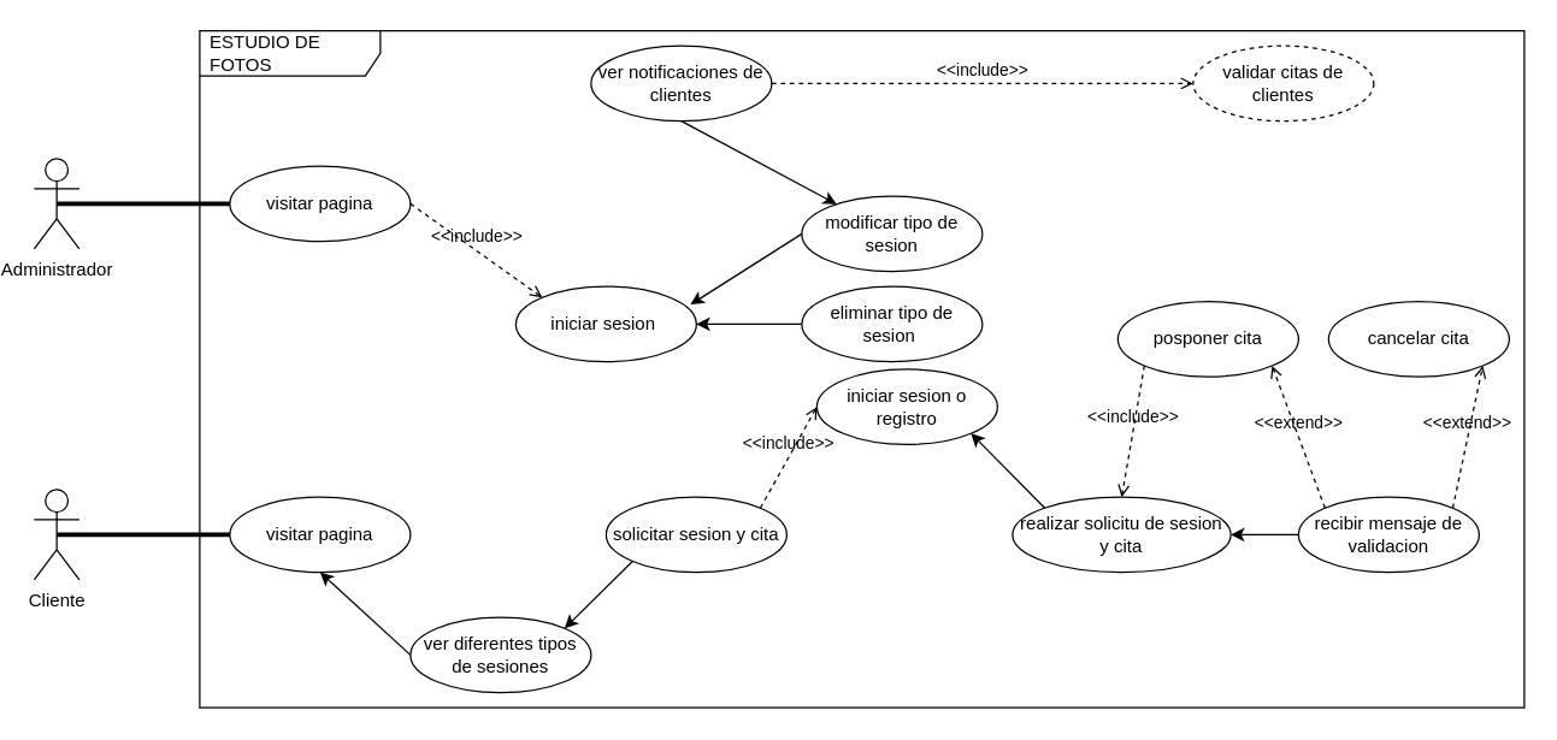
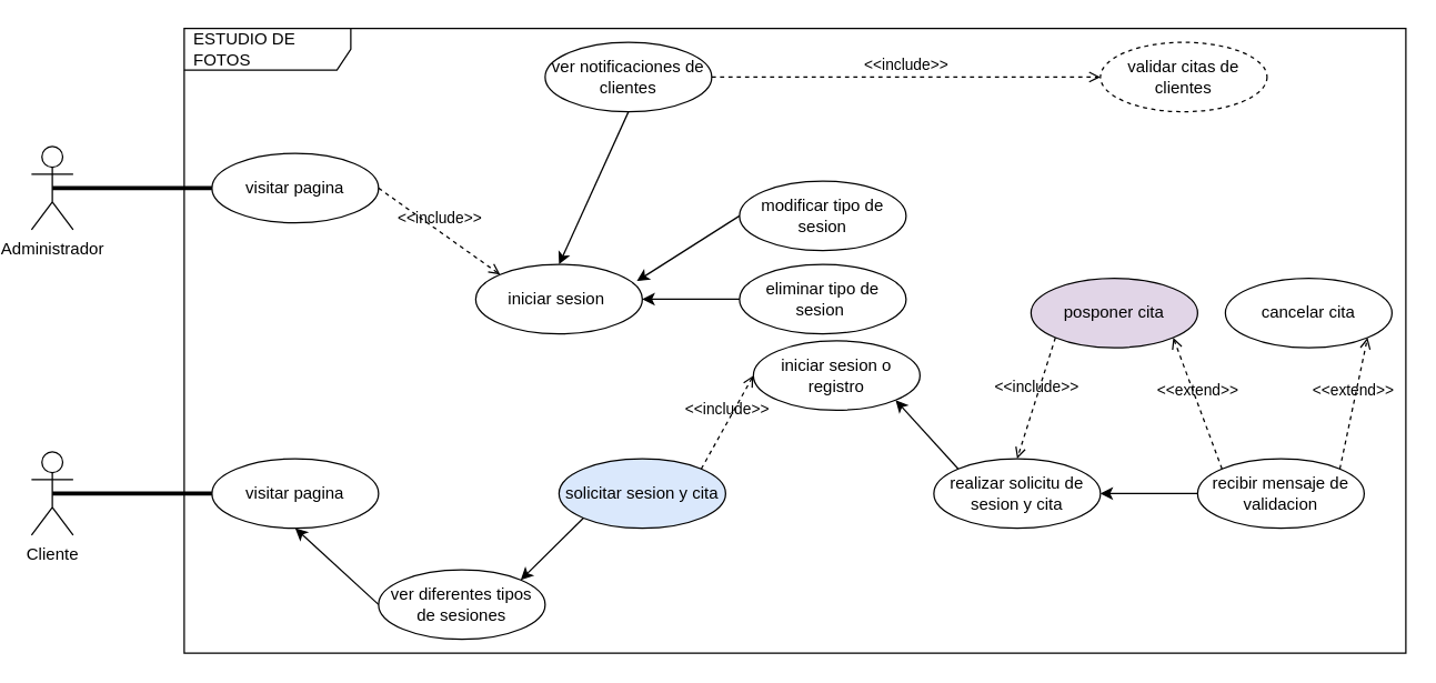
- <mxCell id="27" value="" style="edgeStyle=none;html=1;exitX=0.5;exitY=1;exitDx=0;exitDy=0;" edge="1" parent="1" source="13" target="11"><mxGeometry relative="1" as="geometry"><mxPoint x="455.144" y="99.998" as="sourcePoint" /><mxPoint x="409.996" y="144.642" as="targetPoint" /></mxGeometry></mxCell>
+ <mxCell id="27" value="" style="edgeStyle=none;html=1;entryX=0.5;entryY=0;entryDx=0;entryDy=0;exitX=0.5;exitY=1;exitDx=0;exitDy=0;" edge="1" parent="1" source="13" target="6"><mxGeometry relative="1" as="geometry"><mxPoint x="455.144" y="99.998" as="sourcePoint" /><mxPoint x="409.996" y="144.642" as="targetPoint" /></mxGeometry></mxCell>
- <mxCell id="9" value="posponer cita" style="ellipse;whiteSpace=wrap;html=1;" vertex="1" parent="1"><mxGeometry x="740" y="200" width="120" height="50" as="geometry" /></mxCell>
+ <mxCell id="9" value="posponer cita" style="ellipse;whiteSpace=wrap;html=1;fillColor=#e1d5e7;" vertex="1" parent="1"><mxGeometry x="740" y="200" width="120" height="50" as="geometry" /></mxCell>
- <mxCell id="16" value="solicitar sesion y cita" style="ellipse;whiteSpace=wrap;html=1;" vertex="1" parent="1"><mxGeometry x="400" y="330" width="120" height="50" as="geometry" /></mxCell>
+ <mxCell id="16" value="solicitar sesion y cita" style="ellipse;whiteSpace=wrap;html=1;fillColor=#dae8fc;" vertex="1" parent="1"><mxGeometry x="400" y="330" width="120" height="50" as="geometry" /></mxCell>
- <mxCell id="14" value="realizar solicitu de sesion y cita" style="ellipse;whiteSpace=wrap;html=1;" vertex="1" parent="1"><mxGeometry x="670" y="330" width="145" height="50" as="geometry" /></mxCell>
+ <mxCell id="14" value="realizar solicitu de sesion y cita" style="ellipse;whiteSpace=wrap;html=1;" vertex="1" parent="1"><mxGeometry x="670" y="330" width="120" height="50" as="geometry" /></mxCell>
